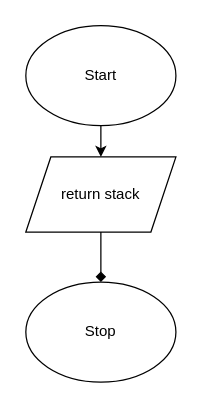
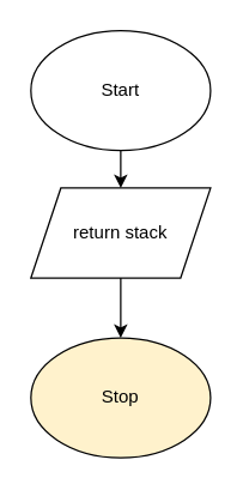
- <mxCell id="4" style="edgeStyle=none;html=1;exitX=0.5;exitY=1;exitDx=0;exitDy=0;endArrow=diamond;" edge="1" parent="1" source="5" target="6"><mxGeometry relative="1" as="geometry" /></mxCell>
+ <mxCell id="4" style="edgeStyle=none;html=1;exitX=0.5;exitY=1;exitDx=0;exitDy=0;" edge="1" parent="1" source="5" target="6"><mxGeometry relative="1" as="geometry" /></mxCell>
- <mxCell id="6" value="Stop" style="ellipse;whiteSpace=wrap;html=1;" vertex="1" parent="1"><mxGeometry x="20" y="225" width="120" height="80" as="geometry" /></mxCell>
+ <mxCell id="6" value="Stop" style="ellipse;whiteSpace=wrap;html=1;fillColor=#fff2cc;" vertex="1" parent="1"><mxGeometry x="20" y="225" width="120" height="80" as="geometry" /></mxCell>
